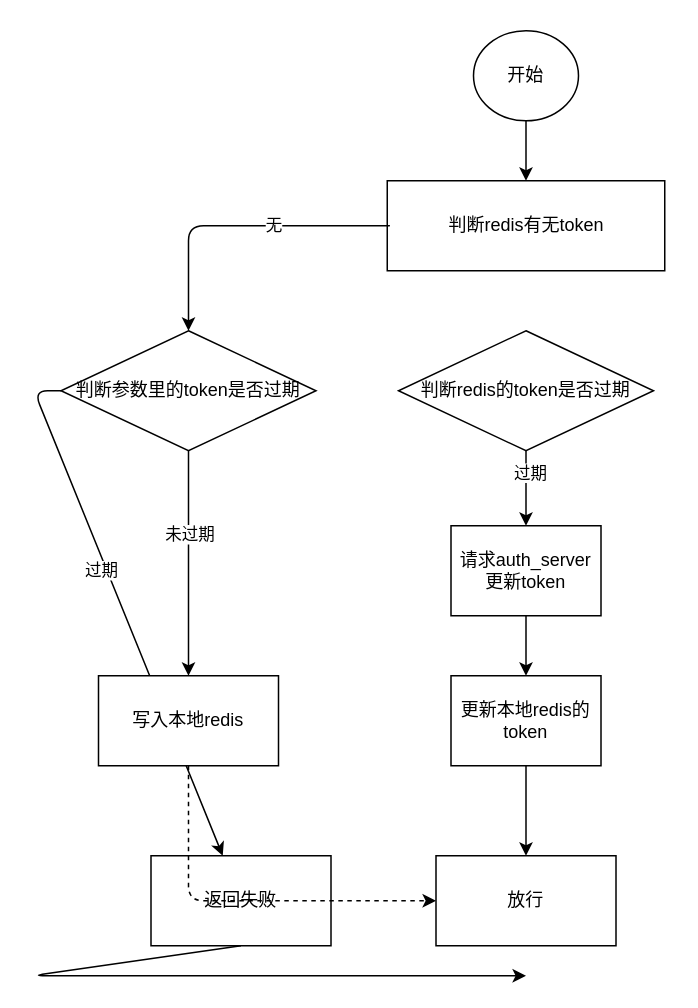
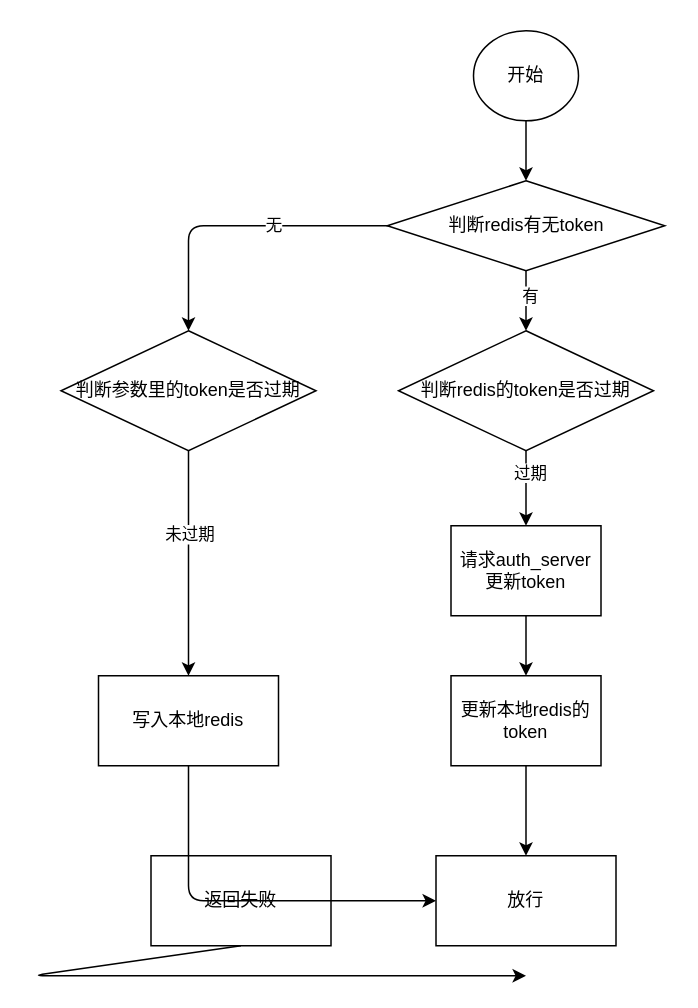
- <mxCell id="3" value="判断redis有无token" style="whiteSpace=wrap;html=1;align=center;rounded=0;" vertex="1" parent="1"><mxGeometry x="257.5" y="120" width="185" height="60" as="geometry" /></mxCell>
+ <mxCell id="3" value="判断redis有无token" style="rhombus;whiteSpace=wrap;html=1;align=center;" vertex="1" parent="1"><mxGeometry x="257.5" y="120" width="185" height="60" as="geometry" /></mxCell>
+ <mxCell id="9" value="" style="endArrow=classic;html=1;exitX=0.5;exitY=1;exitDx=0;exitDy=0;entryX=0.5;entryY=0;entryDx=0;entryDy=0;align=center;" edge="1" parent="1" source="3" target="5"><mxGeometry width="50" height="50" relative="1" as="geometry"><mxPoint x="360" y="90" as="sourcePoint" /><mxPoint x="360" y="130" as="targetPoint" /></mxGeometry></mxCell>
+ <mxCell id="10" value="有" style="edgeLabel;html=1;align=center;verticalAlign=middle;resizable=0;points=[];" vertex="1" connectable="0" parent="9"><mxGeometry x="-0.2" y="2" relative="1" as="geometry"><mxPoint as="offset" /></mxGeometry></mxCell>
- <mxCell id="19" value="" style="endArrow=classic;html=1;exitX=0;exitY=0.5;exitDx=0;exitDy=0;align=center;" edge="1" parent="1" source="15" target="18"><mxGeometry width="50" height="50" relative="1" as="geometry"><mxPoint x="110" y="350" as="sourcePoint" /><mxPoint x="160" y="300" as="targetPoint" /><Array as="points"><mxPoint x="22" y="260" /></Array></mxGeometry></mxCell>
- <mxCell id="20" value="过期" style="edgeLabel;html=1;align=center;verticalAlign=middle;resizable=0;points=[];" vertex="1" connectable="0" parent="19"><mxGeometry x="-0.178" y="-4" relative="1" as="geometry"><mxPoint as="offset" /></mxGeometry></mxCell>
- <mxCell id="25" value="" style="endArrow=classic;html=1;exitX=0.5;exitY=1;exitDx=0;exitDy=0;entryX=0;entryY=0.5;entryDx=0;entryDy=0;align=center;dashed=1;" edge="1" parent="1" source="22" target="8"><mxGeometry width="50" height="50" relative="1" as="geometry"><mxPoint x="120" y="570" as="sourcePoint" /><mxPoint x="170" y="520" as="targetPoint" /><Array as="points"><mxPoint x="125" y="600" /></Array></mxGeometry></mxCell>
+ <mxCell id="25" value="" style="endArrow=classic;html=1;exitX=0.5;exitY=1;exitDx=0;exitDy=0;entryX=0;entryY=0.5;entryDx=0;entryDy=0;align=center;" edge="1" parent="1" source="22" target="8"><mxGeometry width="50" height="50" relative="1" as="geometry"><mxPoint x="120" y="570" as="sourcePoint" /><mxPoint x="170" y="520" as="targetPoint" /><Array as="points"><mxPoint x="125" y="600" /></Array></mxGeometry></mxCell>
